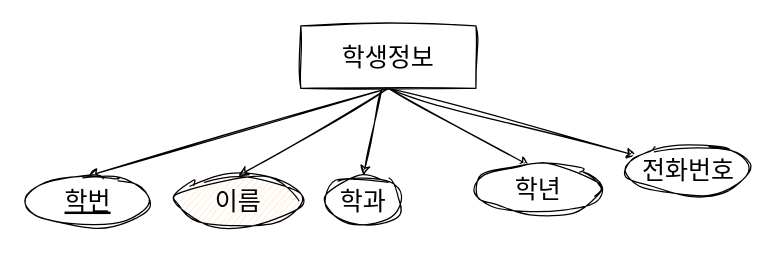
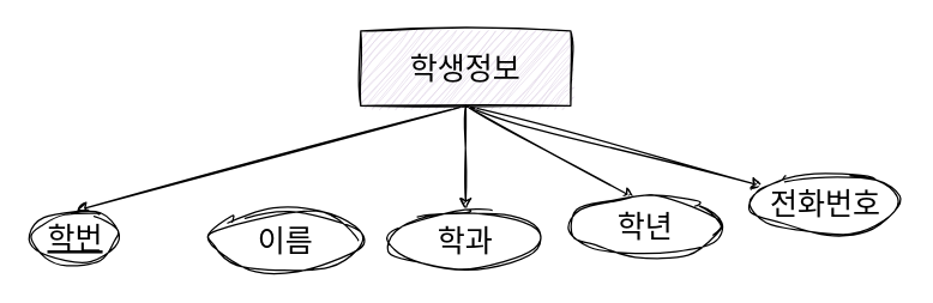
- <mxCell id="7" value="학생정보" style="whiteSpace=wrap;html=1;align=center;sketch=1;hachureGap=4;jiggle=2;curveFitting=1;fontFamily=Architects Daughter;fontSource=https%3A%2F%2Ffonts.googleapis.com%2Fcss%3Ffamily%3DArchitects%2BDaughter;fontSize=20;" vertex="1" parent="1"><mxGeometry x="240" y="20" width="140" height="50" as="geometry" /></mxCell>
+ <mxCell id="7" value="학생정보" style="whiteSpace=wrap;html=1;align=center;sketch=1;hachureGap=4;jiggle=2;curveFitting=1;fontFamily=Architects Daughter;fontSource=https%3A%2F%2Ffonts.googleapis.com%2Fcss%3Ffamily%3DArchitects%2BDaughter;fontSize=20;fillColor=#e1d5e7;" vertex="1" parent="1"><mxGeometry x="240" y="20" width="140" height="50" as="geometry" /></mxCell>
- <mxCell id="3" style="sketch=1;hachureGap=4;jiggle=2;curveFitting=1;orthogonalLoop=1;jettySize=auto;html=1;entryX=0.5;entryY=0;entryDx=0;entryDy=0;fontFamily=Architects Daughter;fontSource=https%3A%2F%2Ffonts.googleapis.com%2Fcss%3Ffamily%3DArchitects%2BDaughter;fontSize=16;rounded=0;exitX=0.5;exitY=1;exitDx=0;exitDy=0;" edge="1" parent="1" source="7" target="9"><mxGeometry relative="1" as="geometry" /></mxCell>
- <mxCell id="8" value="학번" style="ellipse;whiteSpace=wrap;html=1;align=center;fontStyle=4;sketch=1;hachureGap=4;jiggle=2;curveFitting=1;fontFamily=Architects Daughter;fontSource=https%3A%2F%2Ffonts.googleapis.com%2Fcss%3Ffamily%3DArchitects%2BDaughter;fontSize=20;" vertex="1" parent="1"><mxGeometry x="20" y="140" width="100" height="40" as="geometry" /></mxCell>
+ <mxCell id="8" value="학번" style="ellipse;whiteSpace=wrap;html=1;align=center;fontStyle=4;sketch=1;hachureGap=4;jiggle=2;curveFitting=1;fontFamily=Architects Daughter;fontSource=https%3A%2F%2Ffonts.googleapis.com%2Fcss%3Ffamily%3DArchitects%2BDaughter;fontSize=20;" vertex="1" parent="1"><mxGeometry x="20" y="140" width="60" height="35" as="geometry" /></mxCell>
- <mxCell id="9" value="이름" style="ellipse;whiteSpace=wrap;html=1;align=center;sketch=1;hachureGap=4;jiggle=2;curveFitting=1;fontFamily=Architects Daughter;fontSource=https%3A%2F%2Ffonts.googleapis.com%2Fcss%3Ffamily%3DArchitects%2BDaughter;fontSize=20;fillColor=#ffe6cc;" vertex="1" parent="1"><mxGeometry x="140" y="140" width="100" height="40" as="geometry" /></mxCell>
+ <mxCell id="9" value="이름" style="ellipse;whiteSpace=wrap;html=1;align=center;sketch=1;hachureGap=4;jiggle=2;curveFitting=1;fontFamily=Architects Daughter;fontSource=https%3A%2F%2Ffonts.googleapis.com%2Fcss%3Ffamily%3DArchitects%2BDaughter;fontSize=20;" vertex="1" parent="1"><mxGeometry x="140" y="140" width="100" height="40" as="geometry" /></mxCell>
- <mxCell id="10" value="학과" style="ellipse;whiteSpace=wrap;html=1;align=center;sketch=1;hachureGap=4;jiggle=2;curveFitting=1;fontFamily=Architects Daughter;fontSource=https%3A%2F%2Ffonts.googleapis.com%2Fcss%3Ffamily%3DArchitects%2BDaughter;fontSize=20;" vertex="1" parent="1"><mxGeometry x="260" y="140" width="60" height="40" as="geometry" /></mxCell>
+ <mxCell id="10" value="학과" style="ellipse;whiteSpace=wrap;html=1;align=center;sketch=1;hachureGap=4;jiggle=2;curveFitting=1;fontFamily=Architects Daughter;fontSource=https%3A%2F%2Ffonts.googleapis.com%2Fcss%3Ffamily%3DArchitects%2BDaughter;fontSize=20;" vertex="1" parent="1"><mxGeometry x="260" y="140" width="100" height="40" as="geometry" /></mxCell>
